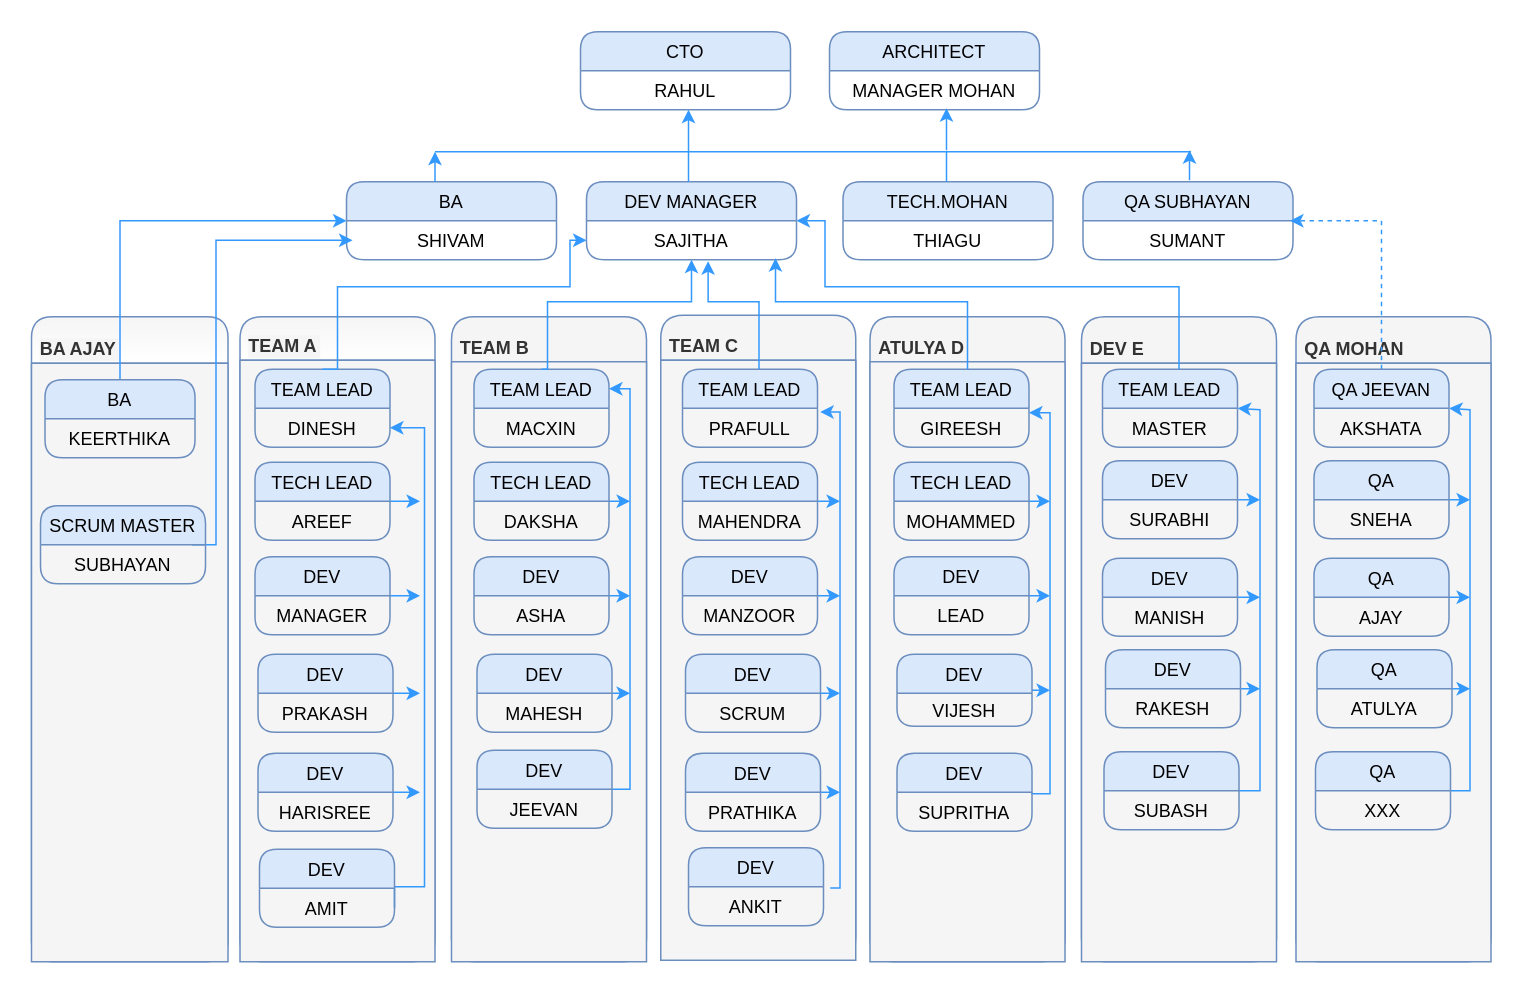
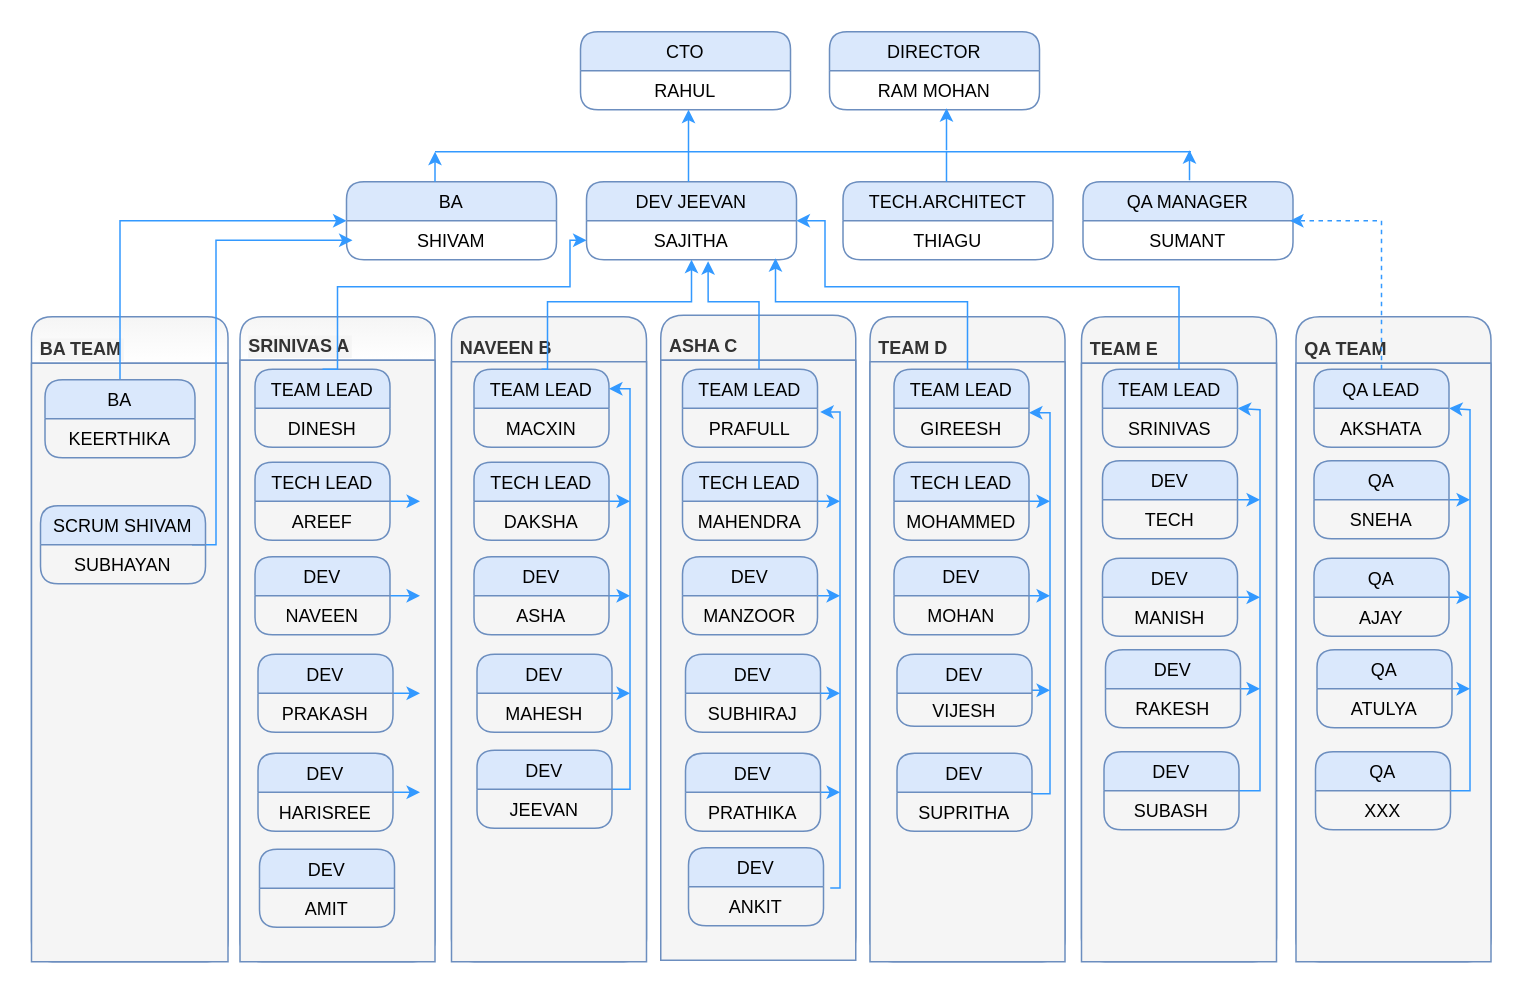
- <mxCell id="6" value="ARCHITECT" style="swimlane;fontStyle=0;childLayout=stackLayout;horizontal=1;startSize=26;fillColor=#dae8fc;horizontalStack=0;resizeParent=1;resizeParentMax=0;resizeLast=0;collapsible=1;marginBottom=0;labelBackgroundColor=none;rounded=1;shadow=0;glass=0;comic=0;strokeColor=#6c8ebf;labelPosition=center;verticalLabelPosition=middle;align=center;verticalAlign=middle;" vertex="1" parent="1"><mxGeometry x="552.5" y="20.5" width="140" height="52" as="geometry"><mxRectangle x="20" y="20" width="90" height="26" as="alternateBounds" /></mxGeometry></mxCell>
+ <mxCell id="6" value="DIRECTOR" style="swimlane;fontStyle=0;childLayout=stackLayout;horizontal=1;startSize=26;fillColor=#dae8fc;horizontalStack=0;resizeParent=1;resizeParentMax=0;resizeLast=0;collapsible=1;marginBottom=0;labelBackgroundColor=none;rounded=1;shadow=0;glass=0;comic=0;strokeColor=#6c8ebf;labelPosition=center;verticalLabelPosition=middle;align=center;verticalAlign=middle;" vertex="1" parent="1"><mxGeometry x="552.5" y="20.5" width="140" height="52" as="geometry"><mxRectangle x="20" y="20" width="90" height="26" as="alternateBounds" /></mxGeometry></mxCell>
- <mxCell id="7" value="MANAGER MOHAN" style="text;strokeColor=none;fillColor=none;align=center;verticalAlign=middle;spacingLeft=4;spacingRight=4;overflow=hidden;rotatable=0;points=[[0,0.5],[1,0.5]];portConstraint=eastwest;labelPosition=center;verticalLabelPosition=middle;" vertex="1" parent="6"><mxGeometry y="26" width="140" height="26" as="geometry" /></mxCell>
+ <mxCell id="7" value="RAM MOHAN" style="text;strokeColor=none;fillColor=none;align=center;verticalAlign=middle;spacingLeft=4;spacingRight=4;overflow=hidden;rotatable=0;points=[[0,0.5],[1,0.5]];portConstraint=eastwest;labelPosition=center;verticalLabelPosition=middle;" vertex="1" parent="6"><mxGeometry y="26" width="140" height="26" as="geometry" /></mxCell>
- <mxCell id="10" value="DEV MANAGER" style="swimlane;fontStyle=0;childLayout=stackLayout;horizontal=1;startSize=26;fillColor=#dae8fc;horizontalStack=0;resizeParent=1;resizeParentMax=0;resizeLast=0;collapsible=1;marginBottom=0;labelBackgroundColor=none;rounded=1;shadow=0;glass=0;comic=0;strokeColor=#6c8ebf;labelPosition=center;verticalLabelPosition=middle;align=center;verticalAlign=middle;" vertex="1" parent="1"><mxGeometry x="390.5" y="120.5" width="140" height="52" as="geometry"><mxRectangle x="20" y="20" width="90" height="26" as="alternateBounds" /></mxGeometry></mxCell>
+ <mxCell id="10" value="DEV JEEVAN" style="swimlane;fontStyle=0;childLayout=stackLayout;horizontal=1;startSize=26;fillColor=#dae8fc;horizontalStack=0;resizeParent=1;resizeParentMax=0;resizeLast=0;collapsible=1;marginBottom=0;labelBackgroundColor=none;rounded=1;shadow=0;glass=0;comic=0;strokeColor=#6c8ebf;labelPosition=center;verticalLabelPosition=middle;align=center;verticalAlign=middle;" vertex="1" parent="1"><mxGeometry x="390.5" y="120.5" width="140" height="52" as="geometry"><mxRectangle x="20" y="20" width="90" height="26" as="alternateBounds" /></mxGeometry></mxCell>
- <mxCell id="12" value="TECH.MOHAN" style="swimlane;fontStyle=0;childLayout=stackLayout;horizontal=1;startSize=26;fillColor=#dae8fc;horizontalStack=0;resizeParent=1;resizeParentMax=0;resizeLast=0;collapsible=1;marginBottom=0;labelBackgroundColor=none;rounded=1;shadow=0;glass=0;comic=0;strokeColor=#6c8ebf;labelPosition=center;verticalLabelPosition=middle;align=center;verticalAlign=middle;" vertex="1" parent="1"><mxGeometry x="561.5" y="120.5" width="140" height="52" as="geometry"><mxRectangle x="20" y="20" width="90" height="26" as="alternateBounds" /></mxGeometry></mxCell>
+ <mxCell id="12" value="TECH.ARCHITECT" style="swimlane;fontStyle=0;childLayout=stackLayout;horizontal=1;startSize=26;fillColor=#dae8fc;horizontalStack=0;resizeParent=1;resizeParentMax=0;resizeLast=0;collapsible=1;marginBottom=0;labelBackgroundColor=none;rounded=1;shadow=0;glass=0;comic=0;strokeColor=#6c8ebf;labelPosition=center;verticalLabelPosition=middle;align=center;verticalAlign=middle;" vertex="1" parent="1"><mxGeometry x="561.5" y="120.5" width="140" height="52" as="geometry"><mxRectangle x="20" y="20" width="90" height="26" as="alternateBounds" /></mxGeometry></mxCell>
- <mxCell id="14" value="QA SUBHAYAN" style="swimlane;fontStyle=0;childLayout=stackLayout;horizontal=1;startSize=26;fillColor=#dae8fc;horizontalStack=0;resizeParent=1;resizeParentMax=0;resizeLast=0;collapsible=1;marginBottom=0;labelBackgroundColor=none;rounded=1;shadow=0;glass=0;comic=0;strokeColor=#6c8ebf;labelPosition=center;verticalLabelPosition=middle;align=center;verticalAlign=middle;" vertex="1" parent="1"><mxGeometry x="721.5" y="120.5" width="140" height="52" as="geometry"><mxRectangle x="20" y="20" width="90" height="26" as="alternateBounds" /></mxGeometry></mxCell>
+ <mxCell id="14" value="QA MANAGER" style="swimlane;fontStyle=0;childLayout=stackLayout;horizontal=1;startSize=26;fillColor=#dae8fc;horizontalStack=0;resizeParent=1;resizeParentMax=0;resizeLast=0;collapsible=1;marginBottom=0;labelBackgroundColor=none;rounded=1;shadow=0;glass=0;comic=0;strokeColor=#6c8ebf;labelPosition=center;verticalLabelPosition=middle;align=center;verticalAlign=middle;" vertex="1" parent="1"><mxGeometry x="721.5" y="120.5" width="140" height="52" as="geometry"><mxRectangle x="20" y="20" width="90" height="26" as="alternateBounds" /></mxGeometry></mxCell>
- <mxCell id="22" value="TEAM A" style="swimlane;fontStyle=1;childLayout=stackLayout;horizontal=1;startSize=29;fillColor=#f5f5f5;horizontalStack=0;resizeParent=1;resizeParentMax=0;resizeLast=0;collapsible=1;marginBottom=0;rounded=1;shadow=0;glass=0;comic=0;labelBackgroundColor=#F5F5F5;strokeColor=#6C8EBF;fontColor=#333333;arcSize=17;align=left;fontSize=12;verticalAlign=bottom;gradientColor=#ffffff;spacingLeft=4;" vertex="1" parent="1"><mxGeometry x="159.5" y="210.5" width="130" height="430" as="geometry" /></mxCell>
+ <mxCell id="22" value="SRINIVAS A" style="swimlane;fontStyle=1;childLayout=stackLayout;horizontal=1;startSize=29;fillColor=#f5f5f5;horizontalStack=0;resizeParent=1;resizeParentMax=0;resizeLast=0;collapsible=1;marginBottom=0;rounded=1;shadow=0;glass=0;comic=0;labelBackgroundColor=#F5F5F5;strokeColor=#6C8EBF;fontColor=#333333;arcSize=17;align=left;fontSize=12;verticalAlign=bottom;gradientColor=#ffffff;spacingLeft=4;" vertex="1" parent="1"><mxGeometry x="159.5" y="210.5" width="130" height="430" as="geometry" /></mxCell>
- <mxCell id="55" value="TEAM C" style="swimlane;fontStyle=1;childLayout=stackLayout;horizontal=1;startSize=30;fillColor=#f5f5f5;horizontalStack=0;resizeParent=1;resizeParentMax=0;resizeLast=0;collapsible=1;marginBottom=0;rounded=1;shadow=0;glass=0;comic=0;labelBackgroundColor=#F5F5F5;strokeColor=#6C8EBF;fontColor=#333333;arcSize=17;align=left;verticalAlign=bottom;spacingLeft=4;" vertex="1" parent="1"><mxGeometry x="440" y="209.5" width="130" height="430" as="geometry" /></mxCell>
+ <mxCell id="55" value="ASHA C" style="swimlane;fontStyle=1;childLayout=stackLayout;horizontal=1;startSize=30;fillColor=#f5f5f5;horizontalStack=0;resizeParent=1;resizeParentMax=0;resizeLast=0;collapsible=1;marginBottom=0;rounded=1;shadow=0;glass=0;comic=0;labelBackgroundColor=#F5F5F5;strokeColor=#6C8EBF;fontColor=#333333;arcSize=17;align=left;verticalAlign=bottom;spacingLeft=4;" vertex="1" parent="1"><mxGeometry x="440" y="209.5" width="130" height="430" as="geometry" /></mxCell>
- <mxCell id="39" value="TEAM B" style="swimlane;fontStyle=1;childLayout=stackLayout;horizontal=1;startSize=30;fillColor=#f5f5f5;horizontalStack=0;resizeParent=1;resizeParentMax=0;resizeLast=0;collapsible=1;marginBottom=0;rounded=1;shadow=0;glass=0;comic=0;labelBackgroundColor=#F5F5F5;strokeColor=#6C8EBF;fontColor=#333333;arcSize=17;align=left;verticalAlign=bottom;spacingLeft=4;" vertex="1" parent="1"><mxGeometry x="300.5" y="210.5" width="130" height="430" as="geometry" /></mxCell>
+ <mxCell id="39" value="NAVEEN B" style="swimlane;fontStyle=1;childLayout=stackLayout;horizontal=1;startSize=30;fillColor=#f5f5f5;horizontalStack=0;resizeParent=1;resizeParentMax=0;resizeLast=0;collapsible=1;marginBottom=0;rounded=1;shadow=0;glass=0;comic=0;labelBackgroundColor=#F5F5F5;strokeColor=#6C8EBF;fontColor=#333333;arcSize=17;align=left;verticalAlign=bottom;spacingLeft=4;" vertex="1" parent="1"><mxGeometry x="300.5" y="210.5" width="130" height="430" as="geometry" /></mxCell>
- <mxCell id="71" value="ATULYA D" style="swimlane;fontStyle=1;childLayout=stackLayout;horizontal=1;startSize=30;fillColor=#f5f5f5;horizontalStack=0;resizeParent=1;resizeParentMax=0;resizeLast=0;collapsible=1;marginBottom=0;rounded=1;shadow=0;glass=0;comic=0;labelBackgroundColor=#F5F5F5;strokeColor=#6C8EBF;fontColor=#333333;arcSize=17;align=left;verticalAlign=bottom;spacingLeft=4;" vertex="1" parent="1"><mxGeometry x="579.5" y="210.5" width="130" height="430" as="geometry" /></mxCell>
+ <mxCell id="71" value="TEAM D" style="swimlane;fontStyle=1;childLayout=stackLayout;horizontal=1;startSize=30;fillColor=#f5f5f5;horizontalStack=0;resizeParent=1;resizeParentMax=0;resizeLast=0;collapsible=1;marginBottom=0;rounded=1;shadow=0;glass=0;comic=0;labelBackgroundColor=#F5F5F5;strokeColor=#6C8EBF;fontColor=#333333;arcSize=17;align=left;verticalAlign=bottom;spacingLeft=4;" vertex="1" parent="1"><mxGeometry x="579.5" y="210.5" width="130" height="430" as="geometry" /></mxCell>
- <mxCell id="2" value="BA AJAY" style="swimlane;fontStyle=1;childLayout=stackLayout;horizontal=1;startSize=31;fillColor=#f5f5f5;horizontalStack=0;resizeParent=1;resizeParentMax=0;resizeLast=0;collapsible=1;marginBottom=0;rounded=1;shadow=0;glass=0;comic=0;labelBackgroundColor=#F5F5F5;strokeColor=#6C8EBF;fontColor=#333333;align=left;verticalAlign=bottom;gradientColor=#ffffff;spacingLeft=4;" vertex="1" parent="1"><mxGeometry x="20.5" y="210.5" width="131" height="430" as="geometry" /></mxCell>
+ <mxCell id="2" value="BA TEAM" style="swimlane;fontStyle=1;childLayout=stackLayout;horizontal=1;startSize=31;fillColor=#f5f5f5;horizontalStack=0;resizeParent=1;resizeParentMax=0;resizeLast=0;collapsible=1;marginBottom=0;rounded=1;shadow=0;glass=0;comic=0;labelBackgroundColor=#F5F5F5;strokeColor=#6C8EBF;fontColor=#333333;align=left;verticalAlign=bottom;gradientColor=#ffffff;spacingLeft=4;" vertex="1" parent="1"><mxGeometry x="20.5" y="210.5" width="131" height="430" as="geometry" /></mxCell>
- <mxCell id="87" value="DEV E" style="swimlane;fontStyle=1;childLayout=stackLayout;horizontal=1;startSize=31;fillColor=#f5f5f5;horizontalStack=0;resizeParent=1;resizeParentMax=0;resizeLast=0;collapsible=1;marginBottom=0;rounded=1;shadow=0;glass=0;comic=0;labelBackgroundColor=#F5F5F5;strokeColor=#6C8EBF;fontColor=#333333;arcSize=17;align=left;verticalAlign=bottom;spacingLeft=4;" vertex="1" parent="1"><mxGeometry x="720.5" y="210.5" width="130" height="430" as="geometry" /></mxCell>
+ <mxCell id="87" value="TEAM E" style="swimlane;fontStyle=1;childLayout=stackLayout;horizontal=1;startSize=31;fillColor=#f5f5f5;horizontalStack=0;resizeParent=1;resizeParentMax=0;resizeLast=0;collapsible=1;marginBottom=0;rounded=1;shadow=0;glass=0;comic=0;labelBackgroundColor=#F5F5F5;strokeColor=#6C8EBF;fontColor=#333333;arcSize=17;align=left;verticalAlign=bottom;spacingLeft=4;" vertex="1" parent="1"><mxGeometry x="720.5" y="210.5" width="130" height="430" as="geometry" /></mxCell>
- <mxCell id="103" value="QA MOHAN" style="swimlane;fontStyle=1;childLayout=stackLayout;horizontal=1;startSize=31;fillColor=#f5f5f5;horizontalStack=0;resizeParent=1;resizeParentMax=0;resizeLast=0;collapsible=1;marginBottom=0;rounded=1;shadow=0;glass=0;comic=0;labelBackgroundColor=#F5F5F5;strokeColor=#6C8EBF;fontColor=#333333;arcSize=17;align=left;verticalAlign=bottom;spacingLeft=4;" vertex="1" parent="1"><mxGeometry x="863.5" y="210.5" width="130" height="430" as="geometry" /></mxCell>
+ <mxCell id="103" value="QA TEAM" style="swimlane;fontStyle=1;childLayout=stackLayout;horizontal=1;startSize=31;fillColor=#f5f5f5;horizontalStack=0;resizeParent=1;resizeParentMax=0;resizeLast=0;collapsible=1;marginBottom=0;rounded=1;shadow=0;glass=0;comic=0;labelBackgroundColor=#F5F5F5;strokeColor=#6C8EBF;fontColor=#333333;arcSize=17;align=left;verticalAlign=bottom;spacingLeft=4;" vertex="1" parent="1"><mxGeometry x="863.5" y="210.5" width="130" height="430" as="geometry" /></mxCell>
- <mxCell id="106" value="QA JEEVAN" style="swimlane;fontStyle=0;childLayout=stackLayout;horizontal=1;startSize=26;fillColor=#dae8fc;horizontalStack=0;resizeParent=1;resizeParentMax=0;resizeLast=0;collapsible=1;marginBottom=0;labelBackgroundColor=none;rounded=1;shadow=0;glass=0;comic=0;strokeColor=#6c8ebf;labelPosition=center;verticalLabelPosition=middle;align=center;verticalAlign=middle;" vertex="1" parent="1"><mxGeometry x="875.5" y="245.5" width="90" height="52" as="geometry"><mxRectangle x="20" y="20" width="90" height="26" as="alternateBounds" /></mxGeometry></mxCell>
+ <mxCell id="106" value="QA LEAD" style="swimlane;fontStyle=0;childLayout=stackLayout;horizontal=1;startSize=26;fillColor=#dae8fc;horizontalStack=0;resizeParent=1;resizeParentMax=0;resizeLast=0;collapsible=1;marginBottom=0;labelBackgroundColor=none;rounded=1;shadow=0;glass=0;comic=0;strokeColor=#6c8ebf;labelPosition=center;verticalLabelPosition=middle;align=center;verticalAlign=middle;" vertex="1" parent="1"><mxGeometry x="875.5" y="245.5" width="90" height="52" as="geometry"><mxRectangle x="20" y="20" width="90" height="26" as="alternateBounds" /></mxGeometry></mxCell>
- <mxCell id="90" value="MASTER" style="text;strokeColor=none;fillColor=none;align=center;verticalAlign=middle;spacingLeft=4;spacingRight=4;overflow=hidden;rotatable=0;points=[[0,0.5],[1,0.5]];portConstraint=eastwest;labelPosition=center;verticalLabelPosition=middle;" vertex="1" parent="89"><mxGeometry y="26" width="90" height="26" as="geometry" /></mxCell>
+ <mxCell id="90" value="SRINIVAS" style="text;strokeColor=none;fillColor=none;align=center;verticalAlign=middle;spacingLeft=4;spacingRight=4;overflow=hidden;rotatable=0;points=[[0,0.5],[1,0.5]];portConstraint=eastwest;labelPosition=center;verticalLabelPosition=middle;" vertex="1" parent="89"><mxGeometry y="26" width="90" height="26" as="geometry" /></mxCell>
- <mxCell id="99" value="SURABHI" style="text;strokeColor=none;fillColor=none;align=center;verticalAlign=middle;spacingLeft=4;spacingRight=4;overflow=hidden;rotatable=0;points=[[0,0.5],[1,0.5]];portConstraint=eastwest;labelPosition=center;verticalLabelPosition=middle;" vertex="1" parent="98"><mxGeometry y="26" width="90" height="26" as="geometry" /></mxCell>
+ <mxCell id="99" value="TECH" style="text;strokeColor=none;fillColor=none;align=center;verticalAlign=middle;spacingLeft=4;spacingRight=4;overflow=hidden;rotatable=0;points=[[0,0.5],[1,0.5]];portConstraint=eastwest;labelPosition=center;verticalLabelPosition=middle;" vertex="1" parent="98"><mxGeometry y="26" width="90" height="26" as="geometry" /></mxCell>
- <mxCell id="20" value="SCRUM MASTER" style="swimlane;fontStyle=0;childLayout=stackLayout;horizontal=1;startSize=26;fillColor=#dae8fc;horizontalStack=0;resizeParent=1;resizeParentMax=0;resizeLast=0;collapsible=1;marginBottom=0;labelBackgroundColor=none;rounded=1;shadow=0;glass=0;comic=0;strokeColor=#6c8ebf;labelPosition=center;verticalLabelPosition=middle;align=center;verticalAlign=middle;" vertex="1" parent="1"><mxGeometry x="26.5" y="336.5" width="110" height="52" as="geometry"><mxRectangle x="30" y="312" width="90" height="26" as="alternateBounds" /></mxGeometry></mxCell>
+ <mxCell id="20" value="SCRUM SHIVAM" style="swimlane;fontStyle=0;childLayout=stackLayout;horizontal=1;startSize=26;fillColor=#dae8fc;horizontalStack=0;resizeParent=1;resizeParentMax=0;resizeLast=0;collapsible=1;marginBottom=0;labelBackgroundColor=none;rounded=1;shadow=0;glass=0;comic=0;strokeColor=#6c8ebf;labelPosition=center;verticalLabelPosition=middle;align=center;verticalAlign=middle;" vertex="1" parent="1"><mxGeometry x="26.5" y="336.5" width="110" height="52" as="geometry"><mxRectangle x="30" y="312" width="90" height="26" as="alternateBounds" /></mxGeometry></mxCell>
- <mxCell id="28" value="MANAGER" style="text;strokeColor=none;fillColor=none;align=center;verticalAlign=middle;spacingLeft=4;spacingRight=4;overflow=hidden;rotatable=0;points=[[0,0.5],[1,0.5]];portConstraint=eastwest;labelPosition=center;verticalLabelPosition=middle;" vertex="1" parent="27"><mxGeometry y="26" width="90" height="26" as="geometry" /></mxCell>
+ <mxCell id="28" value="NAVEEN" style="text;strokeColor=none;fillColor=none;align=center;verticalAlign=middle;spacingLeft=4;spacingRight=4;overflow=hidden;rotatable=0;points=[[0,0.5],[1,0.5]];portConstraint=eastwest;labelPosition=center;verticalLabelPosition=middle;" vertex="1" parent="27"><mxGeometry y="26" width="90" height="26" as="geometry" /></mxCell>
- <mxCell id="77" value="LEAD" style="text;strokeColor=none;fillColor=none;align=center;verticalAlign=middle;spacingLeft=4;spacingRight=4;overflow=hidden;rotatable=0;points=[[0,0.5],[1,0.5]];portConstraint=eastwest;labelPosition=center;verticalLabelPosition=middle;" vertex="1" parent="76"><mxGeometry y="26" width="90" height="26" as="geometry" /></mxCell>
+ <mxCell id="77" value="MOHAN" style="text;strokeColor=none;fillColor=none;align=center;verticalAlign=middle;spacingLeft=4;spacingRight=4;overflow=hidden;rotatable=0;points=[[0,0.5],[1,0.5]];portConstraint=eastwest;labelPosition=center;verticalLabelPosition=middle;" vertex="1" parent="76"><mxGeometry y="26" width="90" height="26" as="geometry" /></mxCell>
- <mxCell id="35" style="edgeStyle=orthogonalEdgeStyle;rounded=0;orthogonalLoop=1;jettySize=auto;html=1;exitX=1;exitY=0.5;exitDx=0;exitDy=0;strokeColor=#3399FF;" edge="1" parent="1" source="132" target="25"><mxGeometry relative="1" as="geometry"><Array as="points"><mxPoint x="262.5" y="590.5" /><mxPoint x="282.5" y="590.5" /><mxPoint x="282.5" y="284.5" /></Array></mxGeometry></mxCell>
- <mxCell id="63" value="SCRUM" style="text;strokeColor=none;fillColor=none;align=center;verticalAlign=middle;spacingLeft=4;spacingRight=4;overflow=hidden;rotatable=0;points=[[0,0.5],[1,0.5]];portConstraint=eastwest;labelPosition=center;verticalLabelPosition=middle;" vertex="1" parent="62"><mxGeometry y="26" width="90" height="26" as="geometry" /></mxCell>
+ <mxCell id="63" value="SUBHIRAJ" style="text;strokeColor=none;fillColor=none;align=center;verticalAlign=middle;spacingLeft=4;spacingRight=4;overflow=hidden;rotatable=0;points=[[0,0.5],[1,0.5]];portConstraint=eastwest;labelPosition=center;verticalLabelPosition=middle;" vertex="1" parent="62"><mxGeometry y="26" width="90" height="26" as="geometry" /></mxCell>
